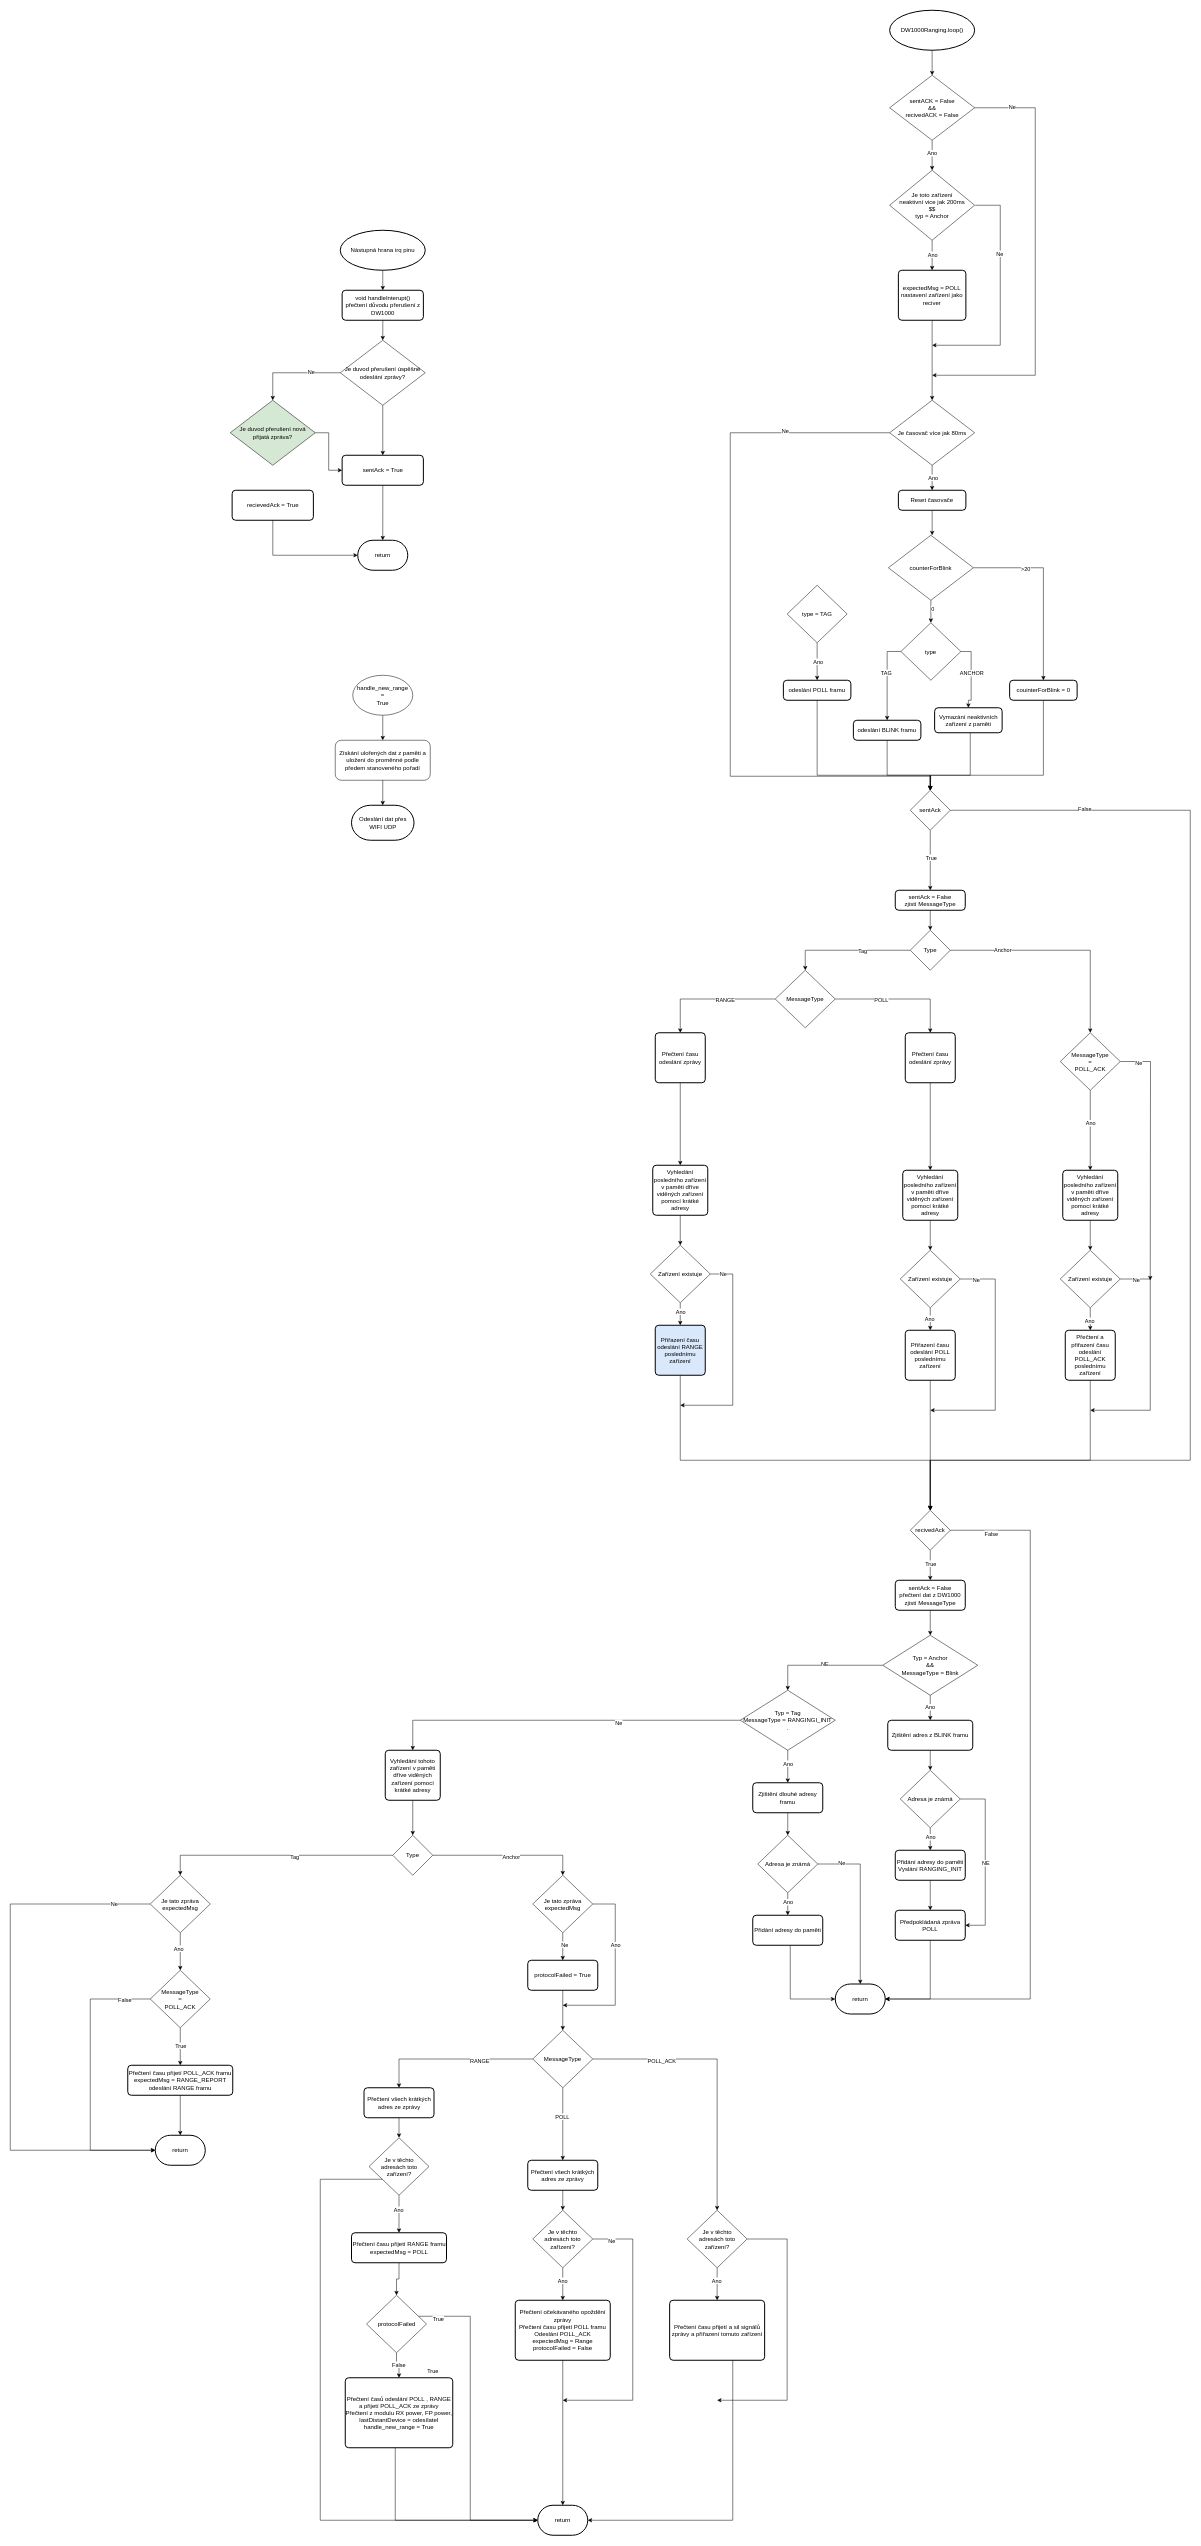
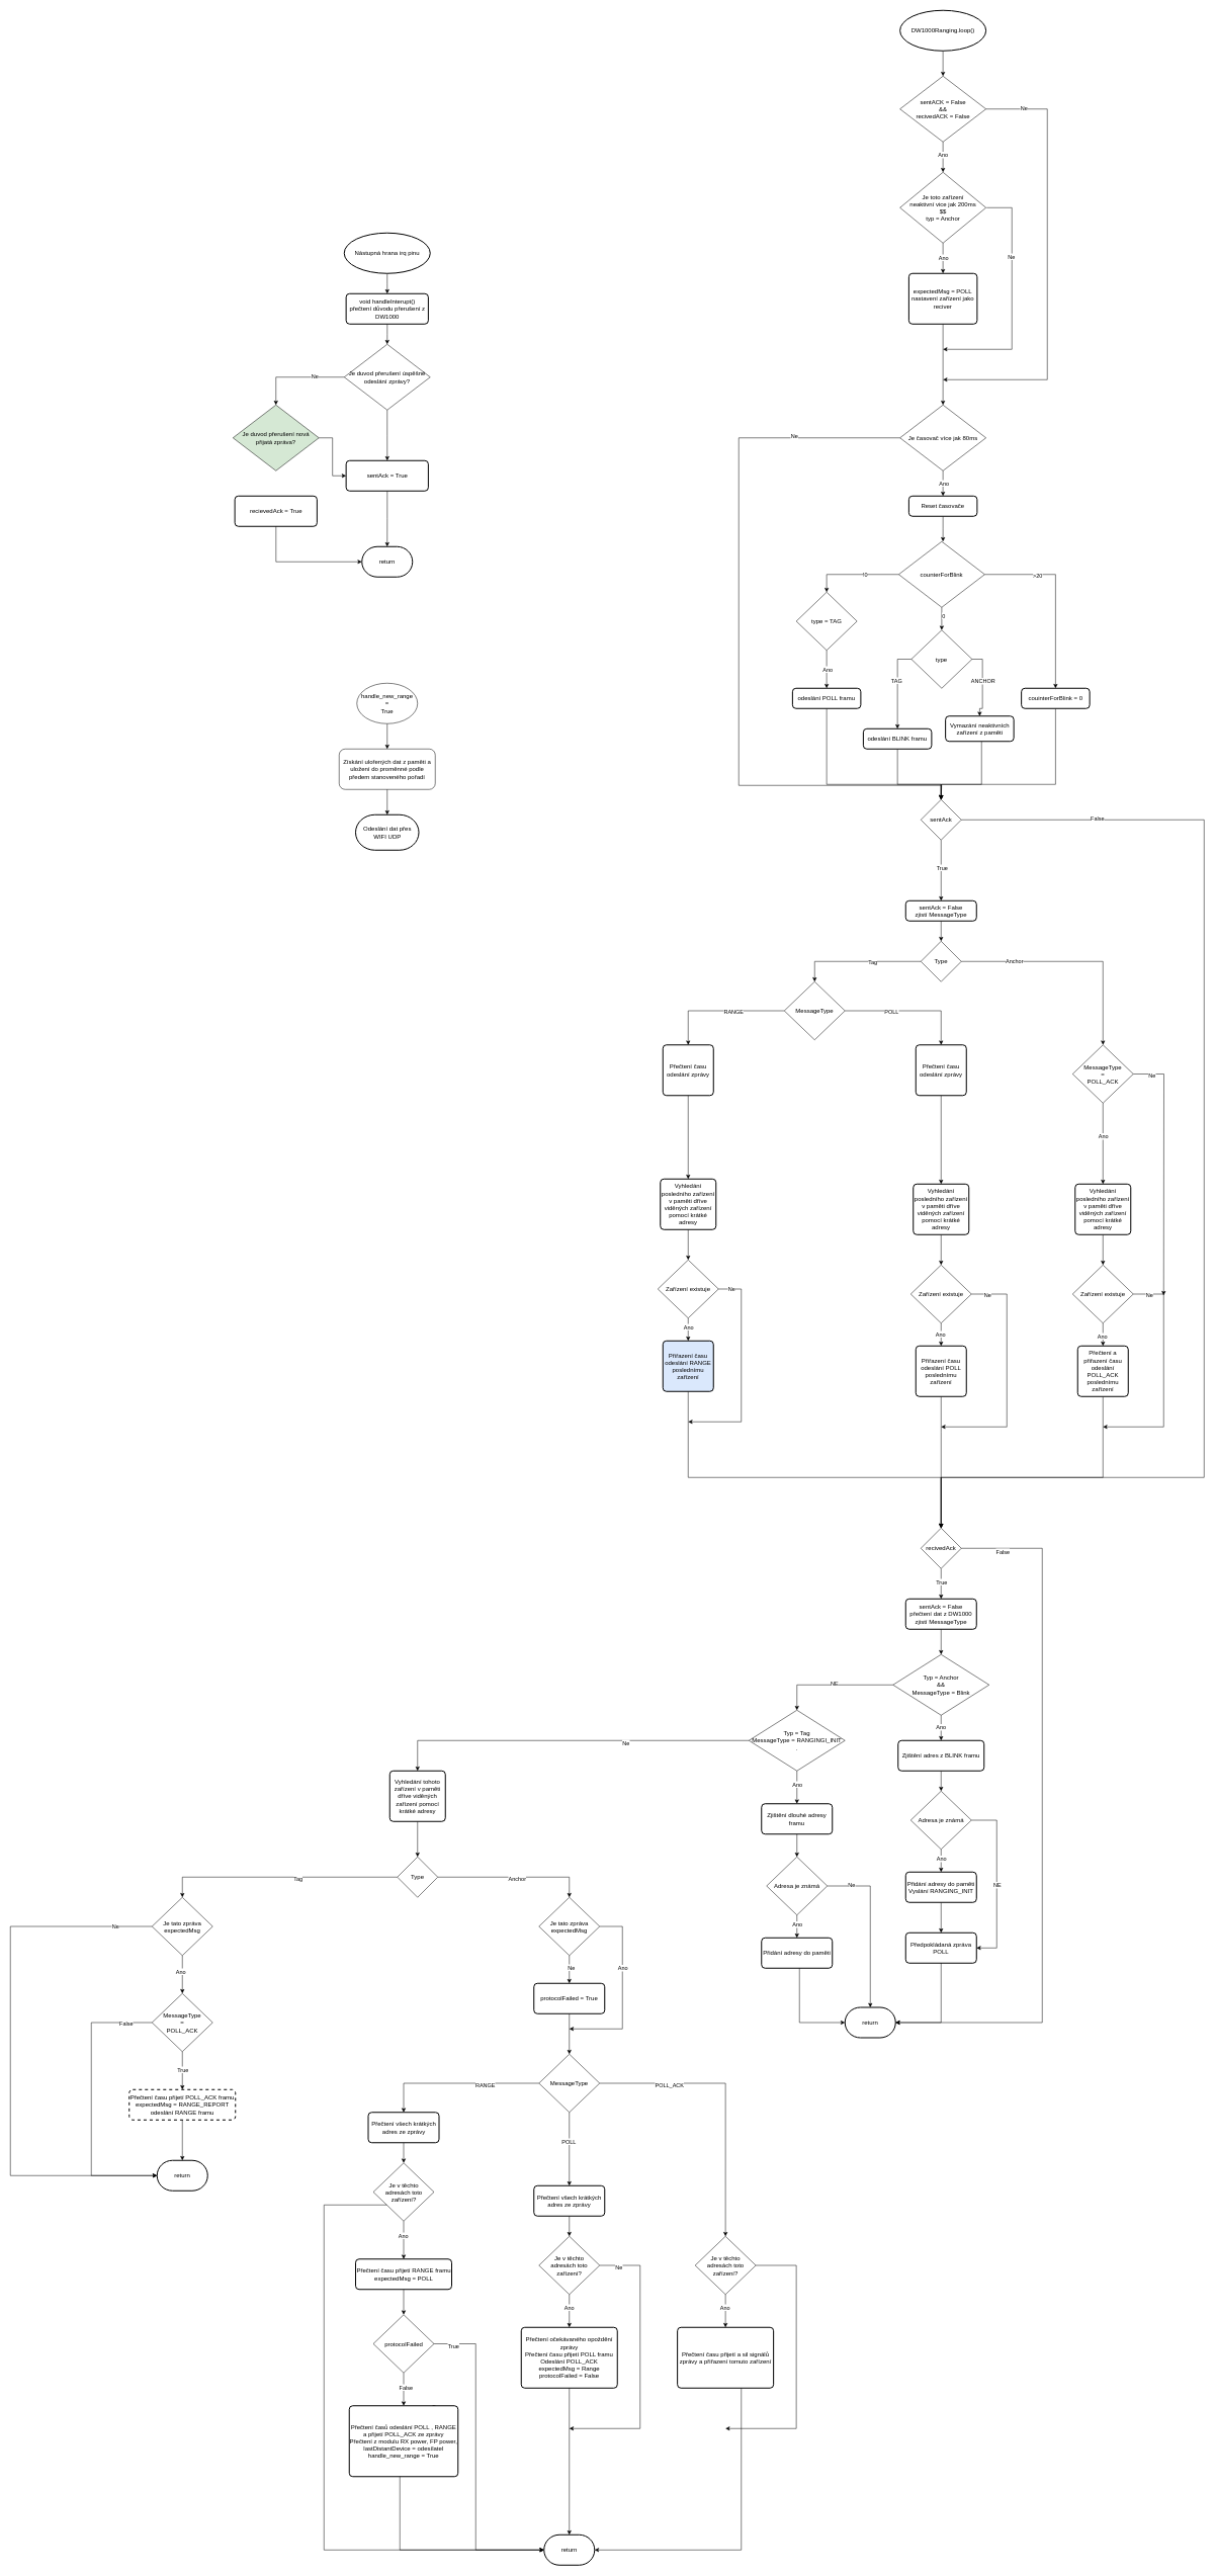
+ <mxCell id="173" style="edgeStyle=orthogonalEdgeStyle;rounded=0;orthogonalLoop=1;jettySize=auto;html=1;entryX=0.5;entryY=0;entryDx=0;entryDy=0;" parent="1" source="177" target="186" edge="1"><mxGeometry relative="1" as="geometry" /></mxCell>
+ <mxCell id="174" value="!0" style="edgeLabel;html=1;align=center;verticalAlign=middle;resizable=0;points=[];" parent="173" vertex="1" connectable="0"><mxGeometry x="-0.243" relative="1" as="geometry"><mxPoint as="offset" /></mxGeometry></mxCell>
- <mxCell id="137" value="Přečtení času přijetí POLL_ACK framu&lt;br&gt;expectedMsg = RANGE_REPORT&lt;br&gt;odeslání RANGE framu" style="rounded=1;whiteSpace=wrap;html=1;absoluteArcSize=1;arcSize=14;strokeWidth=2;" parent="1" vertex="1"><mxGeometry x="255" y="4130" width="210" height="60" as="geometry" /></mxCell>
+ <mxCell id="137" value="Přečtení času přijetí POLL_ACK framu&lt;br&gt;expectedMsg = RANGE_REPORT&lt;br&gt;odeslání RANGE framu" style="rounded=1;whiteSpace=wrap;html=1;absoluteArcSize=1;arcSize=14;strokeWidth=2;dashed=1;" parent="1" vertex="1"><mxGeometry x="255" y="4130" width="210" height="60" as="geometry" /></mxCell>
- <mxCell id="127" value="protocolFailed" style="rhombus;whiteSpace=wrap;html=1;" parent="1" vertex="1"><mxGeometry x="732.5" y="4590" width="120" height="115" as="geometry" /></mxCell>
+ <mxCell id="127" value="protocolFailed" style="rhombus;whiteSpace=wrap;html=1;" parent="1" vertex="1"><mxGeometry x="737.5" y="4575" width="120" height="115" as="geometry" /></mxCell>
